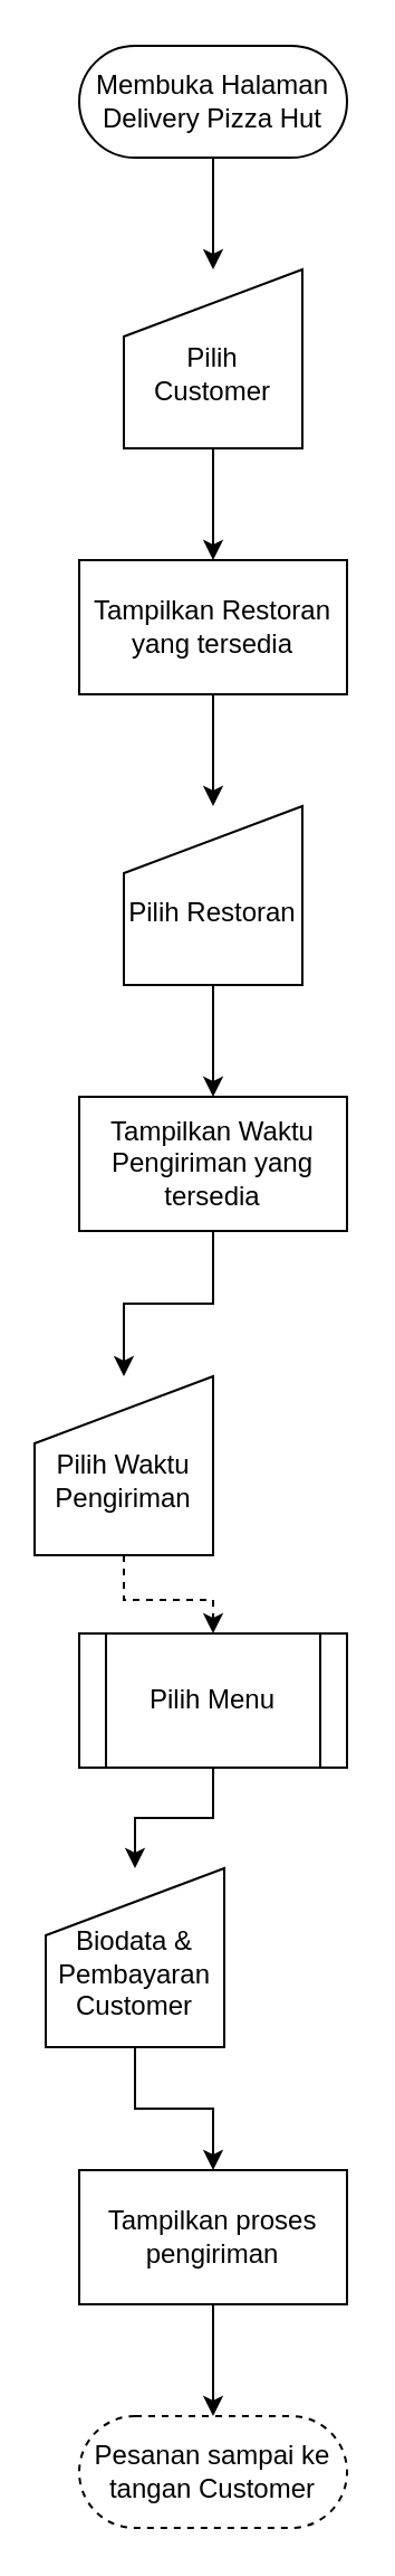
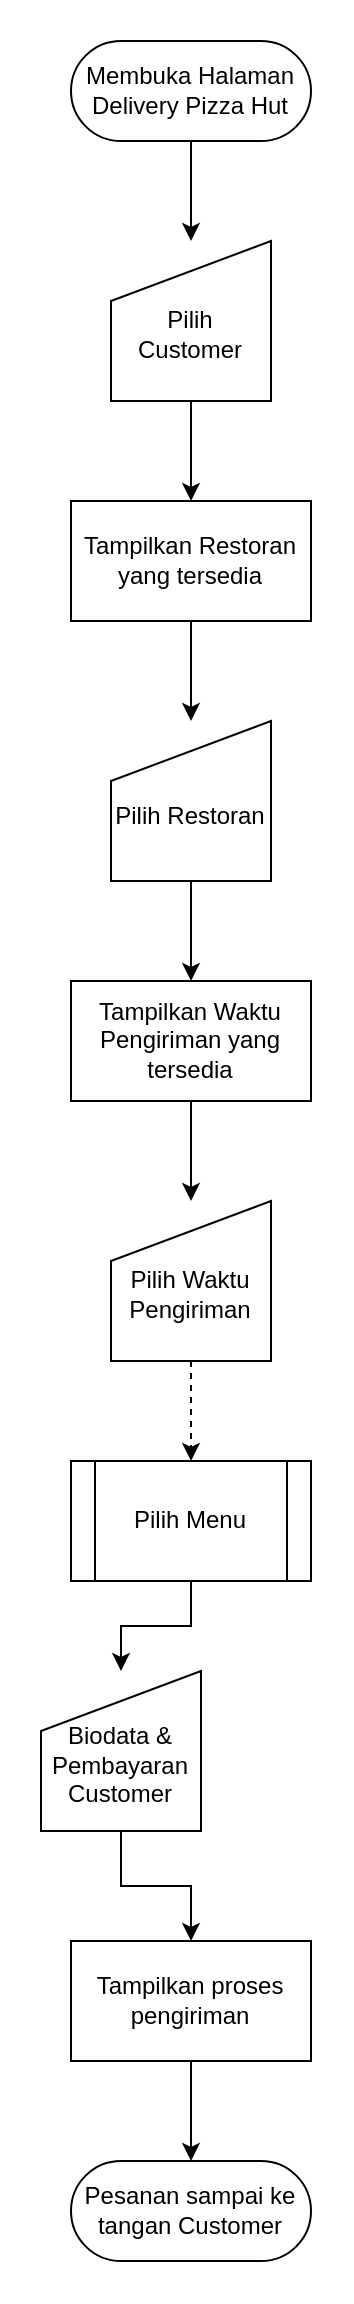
- <mxCell id="13" value="&lt;br&gt;Pilih Waktu Pengiriman" style="shape=manualInput;whiteSpace=wrap;html=1;" vertex="1" parent="1"><mxGeometry x="15" y="615" width="80" height="80" as="geometry" /></mxCell>
+ <mxCell id="13" value="&lt;br&gt;Pilih Waktu Pengiriman" style="shape=manualInput;whiteSpace=wrap;html=1;" vertex="1" parent="1"><mxGeometry x="55" y="600" width="80" height="80" as="geometry" /></mxCell>
- <mxCell id="20" value="Pesanan sampai ke tangan Customer" style="rounded=1;whiteSpace=wrap;html=1;arcSize=50;dashed=1;" vertex="1" parent="1"><mxGeometry x="35" y="1080" width="120" height="50" as="geometry" /></mxCell>
+ <mxCell id="20" value="Pesanan sampai ke tangan Customer" style="rounded=1;whiteSpace=wrap;html=1;arcSize=50;" vertex="1" parent="1"><mxGeometry x="35" y="1080" width="120" height="50" as="geometry" /></mxCell>
